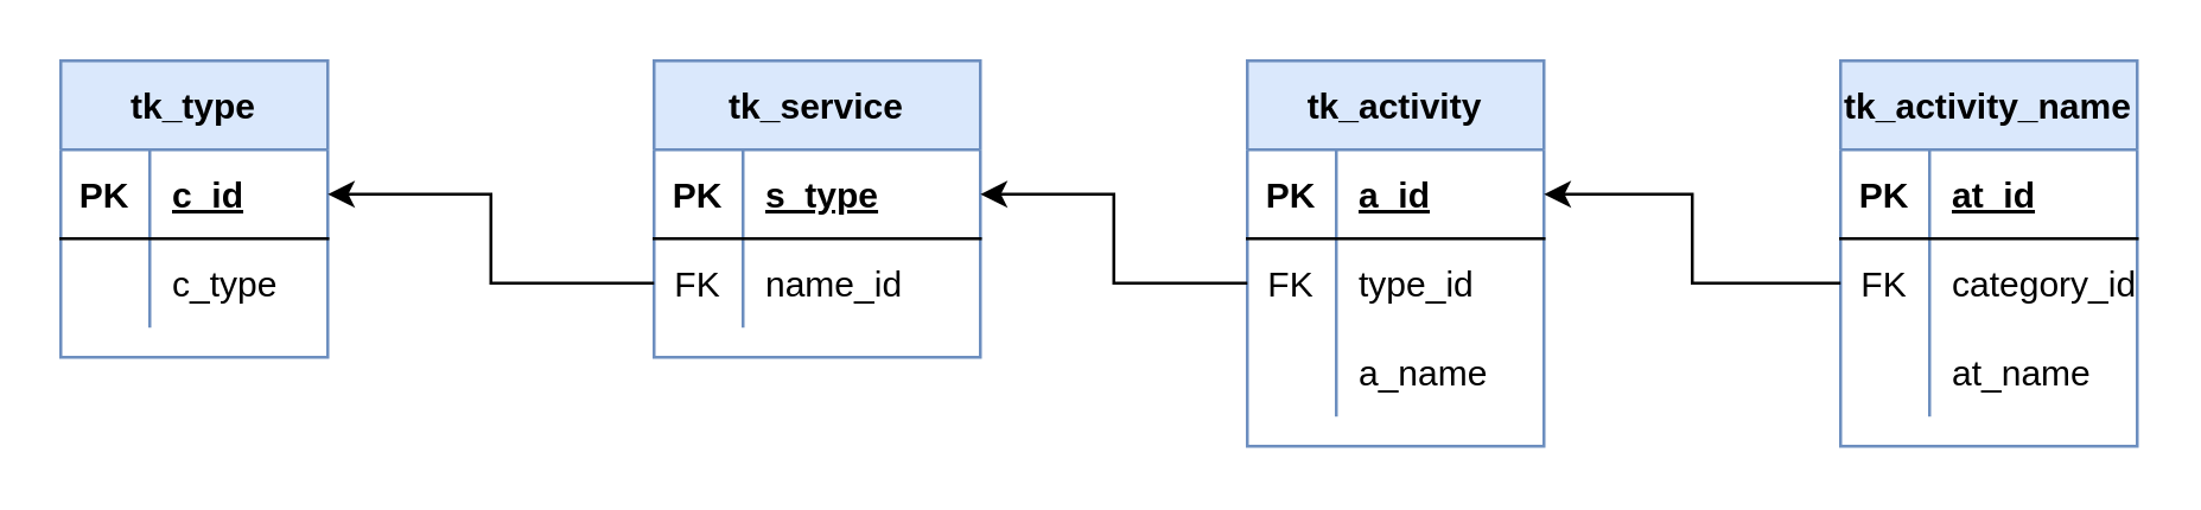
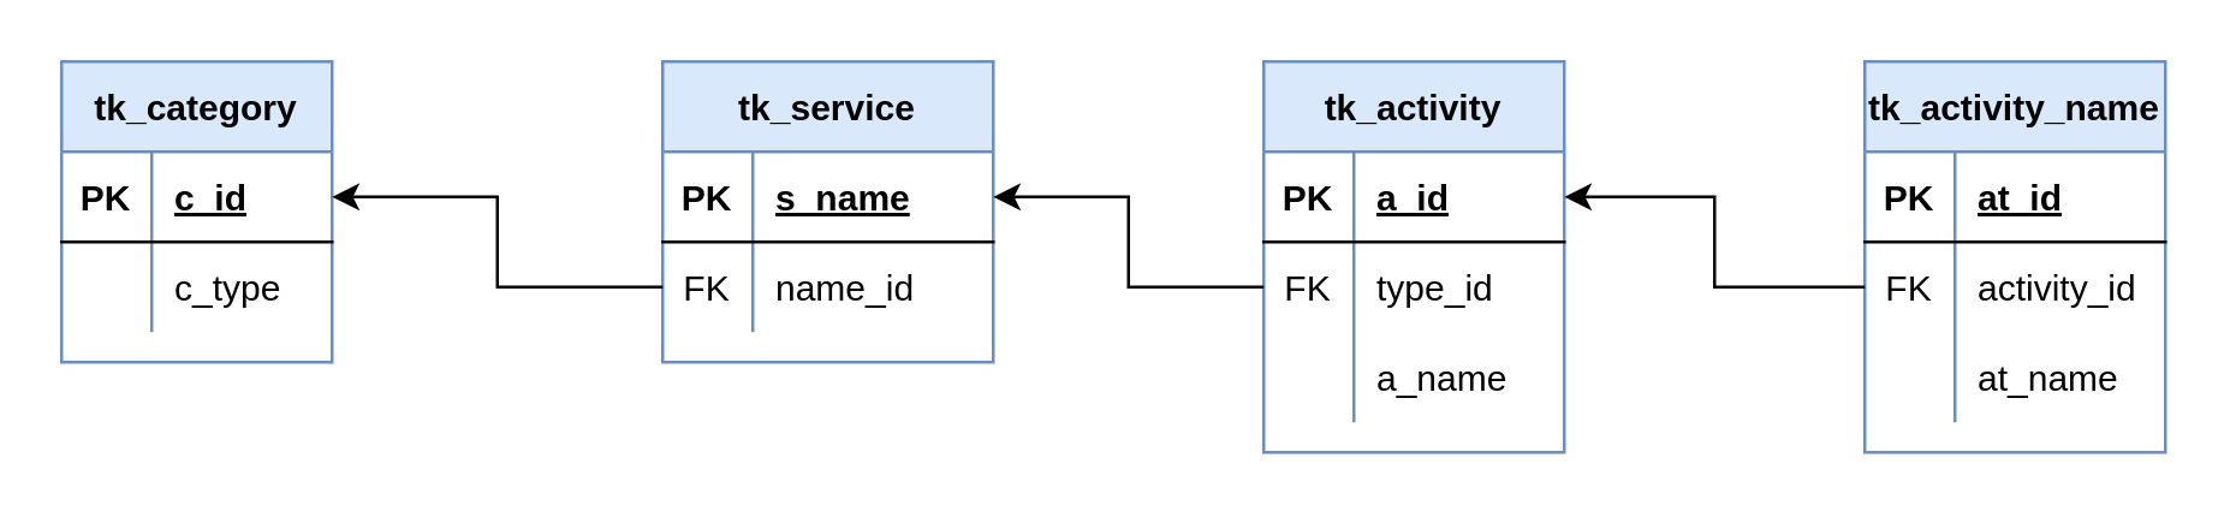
- <mxCell id="2" value="tk_type" style="shape=table;startSize=30;container=1;collapsible=1;childLayout=tableLayout;fixedRows=1;rowLines=0;fontStyle=1;align=center;resizeLast=1;fillColor=#dae8fc;strokeColor=#6c8ebf;" vertex="1" parent="1"><mxGeometry x="20" y="20" width="90" height="100" as="geometry" /></mxCell>
+ <mxCell id="2" value="tk_category" style="shape=table;startSize=30;container=1;collapsible=1;childLayout=tableLayout;fixedRows=1;rowLines=0;fontStyle=1;align=center;resizeLast=1;fillColor=#dae8fc;strokeColor=#6c8ebf;" vertex="1" parent="1"><mxGeometry x="20" y="20" width="90" height="100" as="geometry" /></mxCell>
- <mxCell id="12" value="s_type" style="shape=partialRectangle;overflow=hidden;connectable=0;fillColor=none;align=left;top=0;left=0;bottom=0;right=0;spacingLeft=6;fontStyle=5;" vertex="1" parent="10"><mxGeometry x="30" width="80" height="30" as="geometry"><mxRectangle width="80" height="30" as="alternateBounds" /></mxGeometry></mxCell>
+ <mxCell id="12" value="s_name" style="shape=partialRectangle;overflow=hidden;connectable=0;fillColor=none;align=left;top=0;left=0;bottom=0;right=0;spacingLeft=6;fontStyle=5;" vertex="1" parent="10"><mxGeometry x="30" width="80" height="30" as="geometry"><mxRectangle width="80" height="30" as="alternateBounds" /></mxGeometry></mxCell>
- <mxCell id="32" value="category_id" style="shape=partialRectangle;overflow=hidden;connectable=0;fillColor=none;align=left;top=0;left=0;bottom=0;right=0;spacingLeft=6;" vertex="1" parent="30"><mxGeometry x="30" width="70" height="30" as="geometry"><mxRectangle width="70" height="30" as="alternateBounds" /></mxGeometry></mxCell>
+ <mxCell id="32" value="activity_id" style="shape=partialRectangle;overflow=hidden;connectable=0;fillColor=none;align=left;top=0;left=0;bottom=0;right=0;spacingLeft=6;" vertex="1" parent="30"><mxGeometry x="30" width="70" height="30" as="geometry"><mxRectangle width="70" height="30" as="alternateBounds" /></mxGeometry></mxCell>
